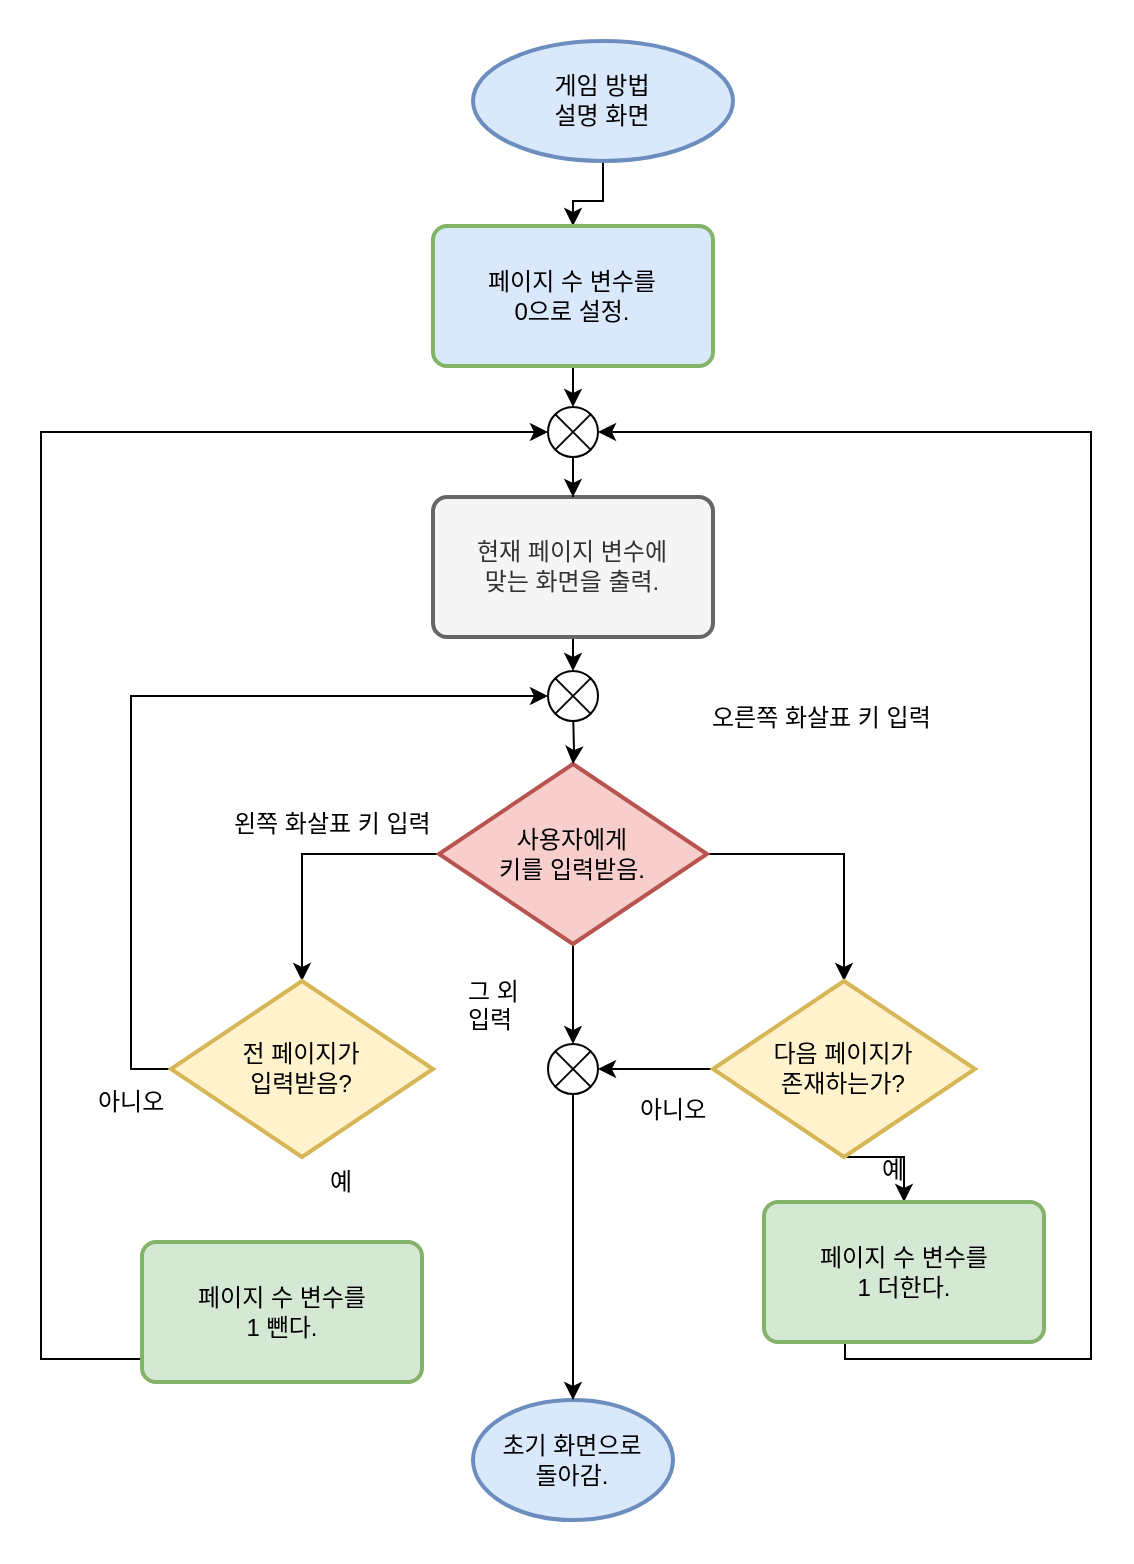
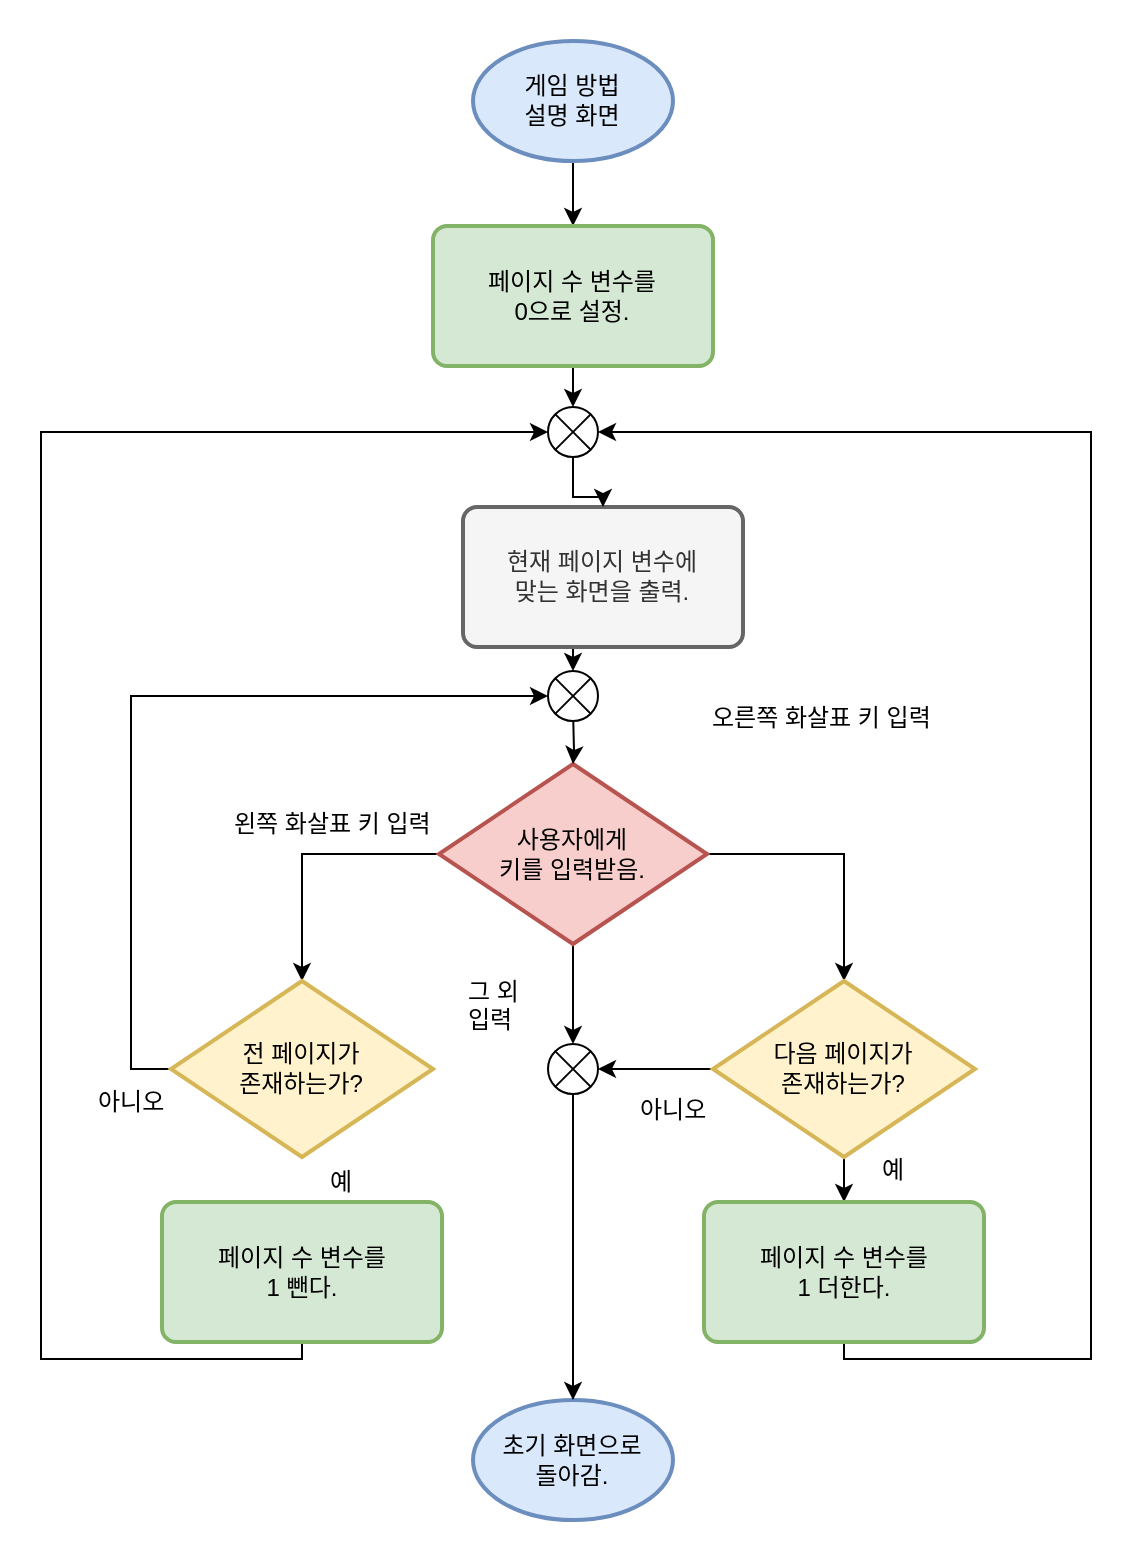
- <mxCell id="3" value="게임 방법&lt;br&gt;설명 화면" style="strokeWidth=2;html=1;shape=mxgraph.flowchart.start_1;whiteSpace=wrap;fillColor=#dae8fc;strokeColor=#6c8ebf;" vertex="1" parent="1"><mxGeometry x="236" y="20" width="130" height="60" as="geometry" /></mxCell>
+ <mxCell id="3" value="게임 방법&lt;br&gt;설명 화면" style="strokeWidth=2;html=1;shape=mxgraph.flowchart.start_1;whiteSpace=wrap;fillColor=#dae8fc;strokeColor=#6c8ebf;" vertex="1" parent="1"><mxGeometry x="236" y="20" width="100" height="60" as="geometry" /></mxCell>
- <mxCell id="12" value="페이지 수 변수를&lt;br&gt;0으로 설정." style="rounded=1;whiteSpace=wrap;html=1;absoluteArcSize=1;arcSize=14;strokeWidth=2;fillColor=#dae8fc;strokeColor=#82b366;" vertex="1" parent="1"><mxGeometry x="216" y="112.5" width="140" height="70" as="geometry" /></mxCell>
+ <mxCell id="12" value="페이지 수 변수를&lt;br&gt;0으로 설정." style="rounded=1;whiteSpace=wrap;html=1;absoluteArcSize=1;arcSize=14;strokeWidth=2;fillColor=#d5e8d4;strokeColor=#82b366;" vertex="1" parent="1"><mxGeometry x="216" y="112.5" width="140" height="70" as="geometry" /></mxCell>
- <mxCell id="14" value="현재 페이지 변수에&lt;br&gt;맞는 화면을 출력." style="rounded=1;whiteSpace=wrap;html=1;absoluteArcSize=1;arcSize=14;strokeWidth=2;fillColor=#f5f5f5;strokeColor=#666666;fontColor=#333333;" vertex="1" parent="1"><mxGeometry x="216" y="248" width="140" height="70" as="geometry" /></mxCell>
+ <mxCell id="14" value="현재 페이지 변수에&lt;br&gt;맞는 화면을 출력." style="rounded=1;whiteSpace=wrap;html=1;absoluteArcSize=1;arcSize=14;strokeWidth=2;fillColor=#f5f5f5;strokeColor=#666666;fontColor=#333333;" vertex="1" parent="1"><mxGeometry x="231" y="253" width="140" height="70" as="geometry" /></mxCell>
- <mxCell id="9" value="전 페이지가&lt;br&gt;입력받음?" style="strokeWidth=2;html=1;shape=mxgraph.flowchart.decision;whiteSpace=wrap;fillColor=#fff2cc;strokeColor=#d6b656;" vertex="1" parent="1"><mxGeometry x="85" y="490" width="131" height="88" as="geometry" /></mxCell>
+ <mxCell id="9" value="전 페이지가&lt;br&gt;존재하는가?" style="strokeWidth=2;html=1;shape=mxgraph.flowchart.decision;whiteSpace=wrap;fillColor=#fff2cc;strokeColor=#d6b656;" vertex="1" parent="1"><mxGeometry x="85" y="490" width="131" height="88" as="geometry" /></mxCell>
- <mxCell id="21" value="페이지 수 변수를&lt;br&gt;1 더한다." style="rounded=1;whiteSpace=wrap;html=1;absoluteArcSize=1;arcSize=14;strokeWidth=2;fillColor=#d5e8d4;strokeColor=#82b366;" vertex="1" parent="1"><mxGeometry x="381.5" y="600.5" width="140" height="70" as="geometry" /></mxCell>
+ <mxCell id="21" value="페이지 수 변수를&lt;br&gt;1 더한다." style="rounded=1;whiteSpace=wrap;html=1;absoluteArcSize=1;arcSize=14;strokeWidth=2;fillColor=#d5e8d4;strokeColor=#82b366;" vertex="1" parent="1"><mxGeometry x="351.5" y="600.5" width="140" height="70" as="geometry" /></mxCell>
- <mxCell id="19" value="페이지 수 변수를&lt;br&gt;1 뺀다." style="rounded=1;whiteSpace=wrap;html=1;absoluteArcSize=1;arcSize=14;strokeWidth=2;fillColor=#d5e8d4;strokeColor=#82b366;" vertex="1" parent="1"><mxGeometry x="70.5" y="620.5" width="140" height="70" as="geometry" /></mxCell>
+ <mxCell id="19" value="페이지 수 변수를&lt;br&gt;1 뺀다." style="rounded=1;whiteSpace=wrap;html=1;absoluteArcSize=1;arcSize=14;strokeWidth=2;fillColor=#d5e8d4;strokeColor=#82b366;" vertex="1" parent="1"><mxGeometry x="80.5" y="600.5" width="140" height="70" as="geometry" /></mxCell>
